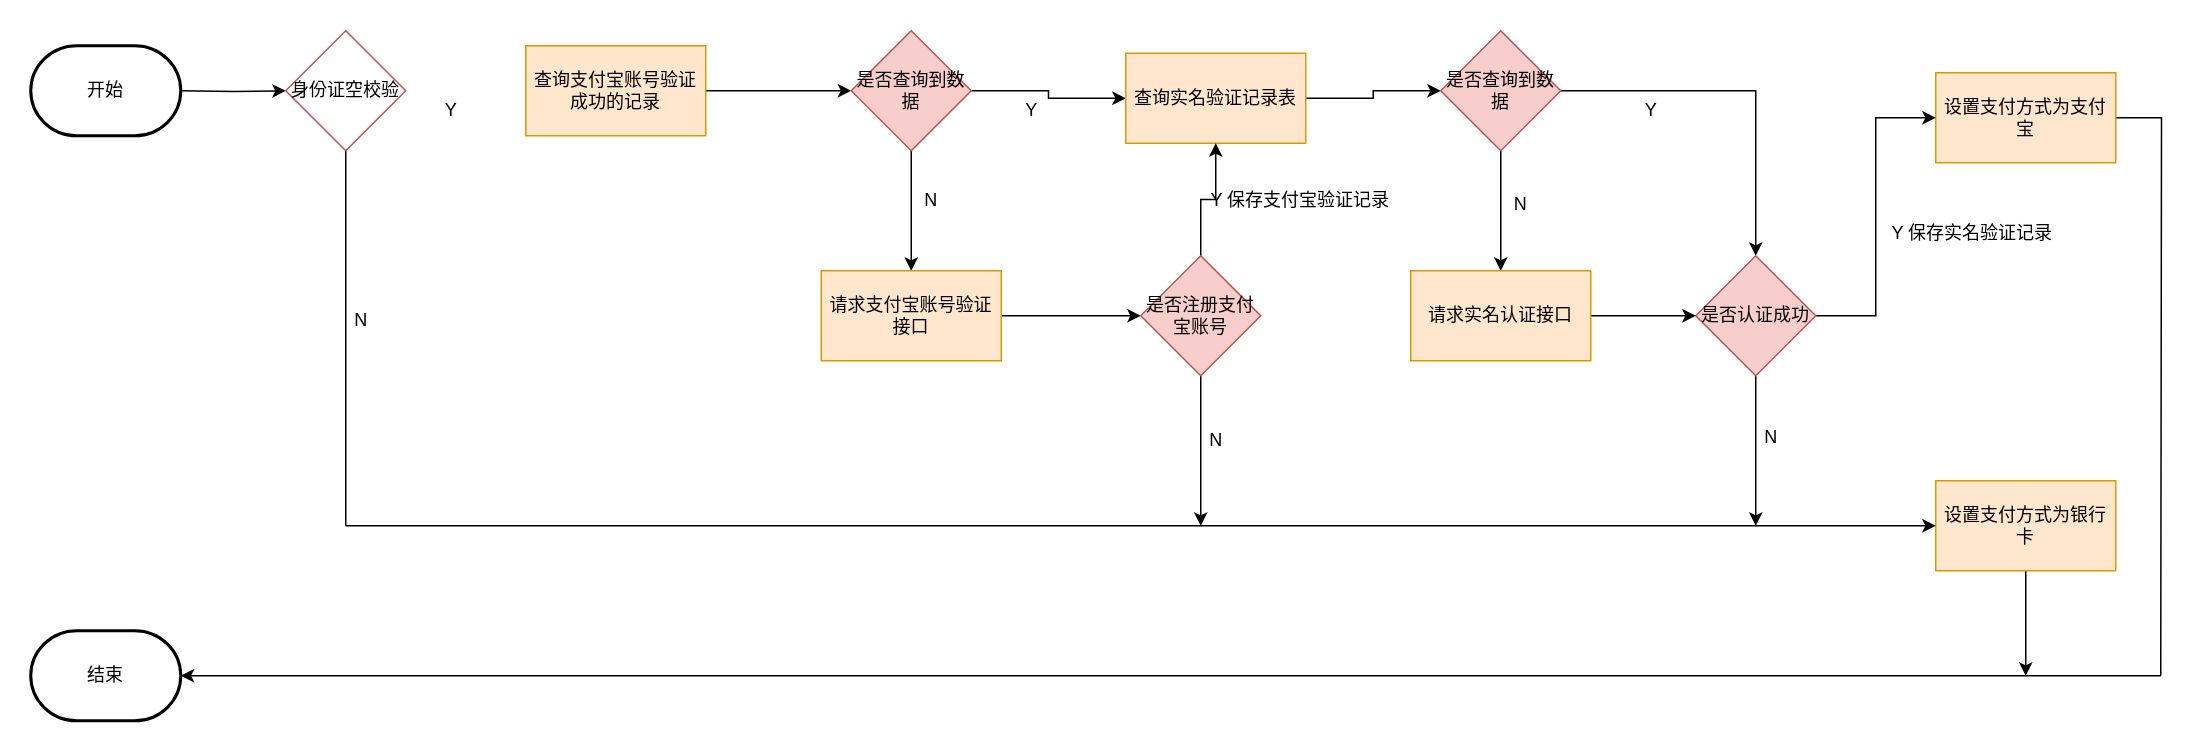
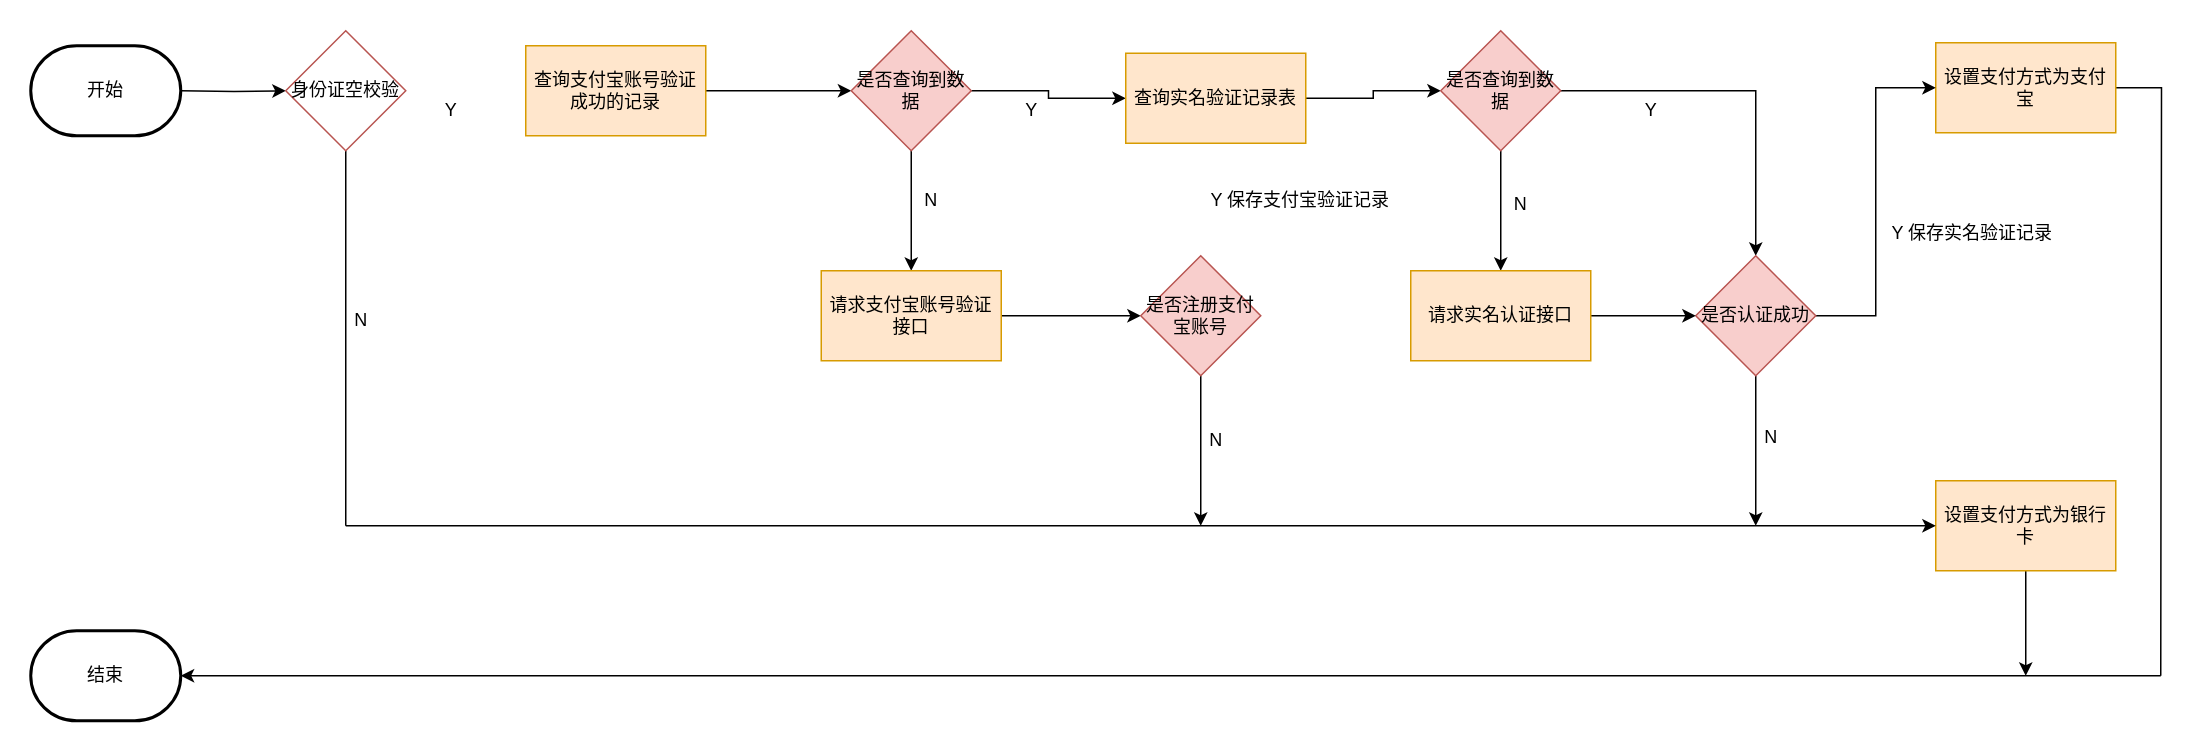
- <mxCell id="18" value="设置支付方式为支付宝" style="rounded=0;whiteSpace=wrap;html=1;fillColor=#ffe6cc;strokeColor=#d79b00;" vertex="1" parent="1"><mxGeometry x="1290" y="48" width="120" height="60" as="geometry" /></mxCell>
+ <mxCell id="18" value="设置支付方式为支付宝" style="rounded=0;whiteSpace=wrap;html=1;fillColor=#ffe6cc;strokeColor=#d79b00;" vertex="1" parent="1"><mxGeometry x="1290" y="28" width="120" height="60" as="geometry" /></mxCell>
- <mxCell id="31" value="" style="edgeStyle=orthogonalEdgeStyle;rounded=0;orthogonalLoop=1;jettySize=auto;html=1;" edge="1" parent="1" source="33" target="11"><mxGeometry relative="1" as="geometry" /></mxCell>
